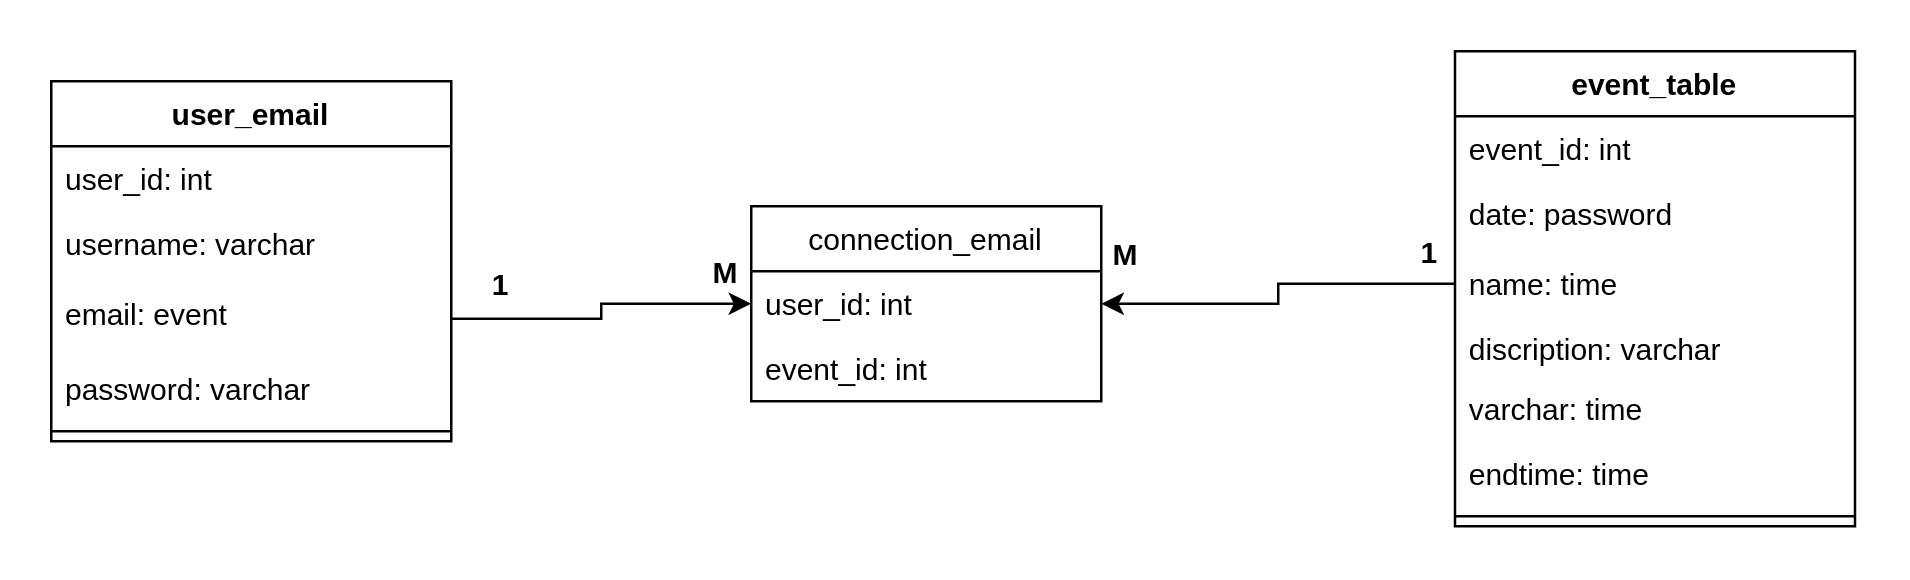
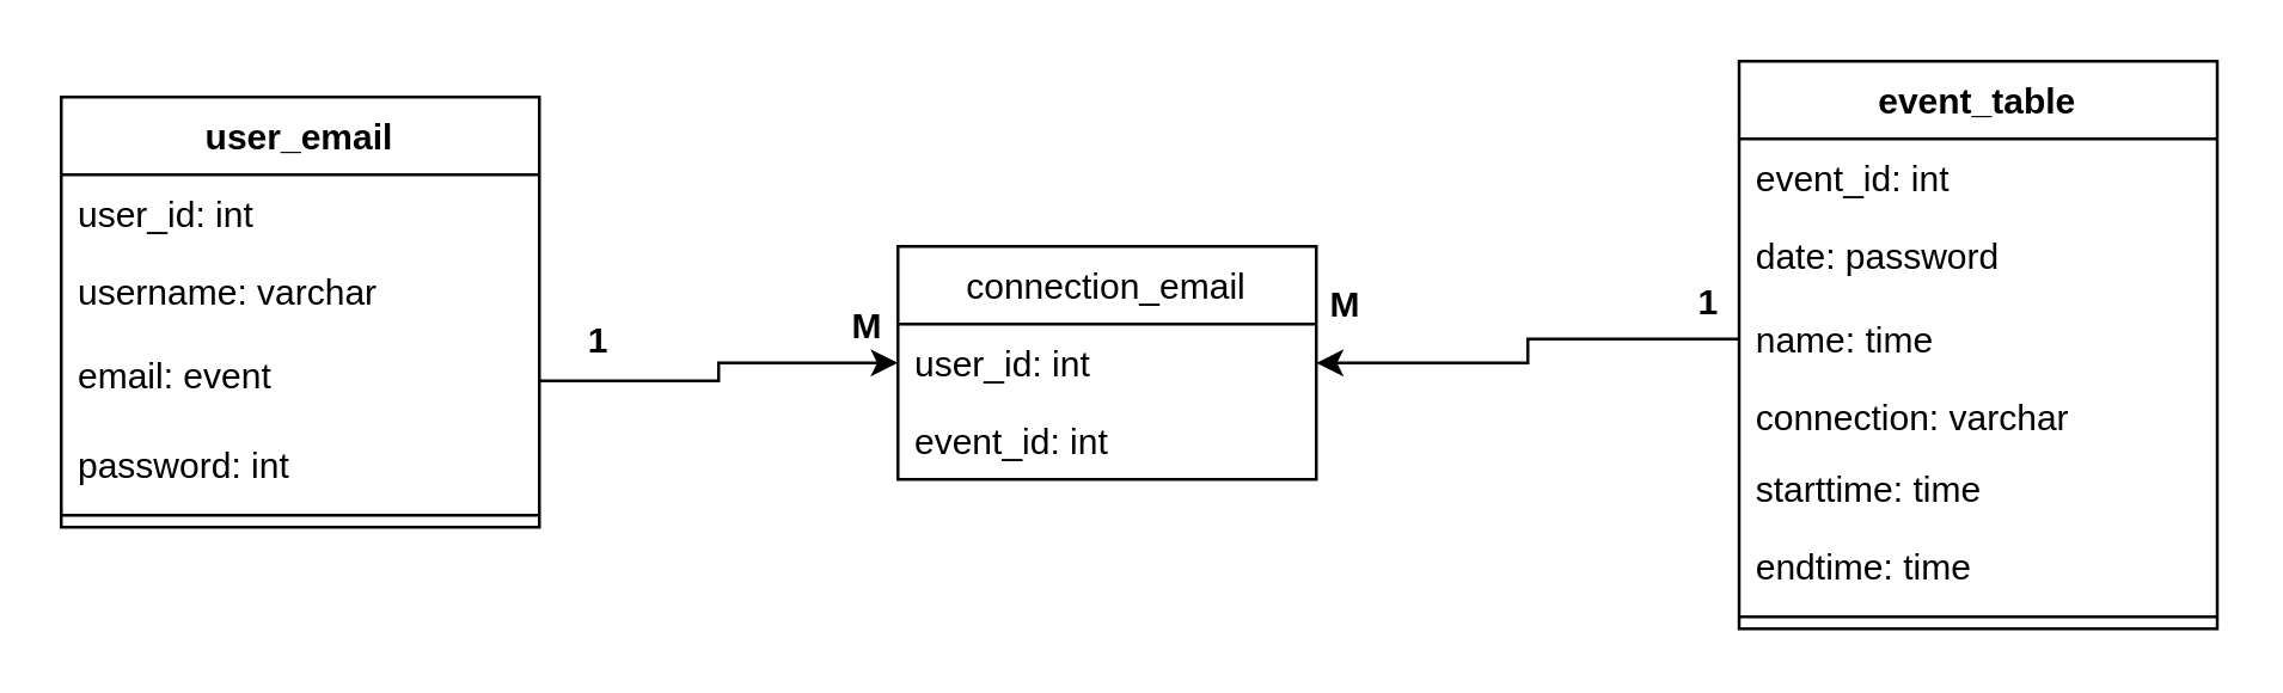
- <mxCell id="15" value="discription: varchar" style="text;strokeColor=none;fillColor=none;align=left;verticalAlign=top;spacingLeft=4;spacingRight=4;overflow=hidden;rotatable=0;points=[[0,0.5],[1,0.5]];portConstraint=eastwest;" vertex="1" parent="11"><mxGeometry y="106" width="160" height="24" as="geometry" /></mxCell>
+ <mxCell id="15" value="connection: varchar" style="text;strokeColor=none;fillColor=none;align=left;verticalAlign=top;spacingLeft=4;spacingRight=4;overflow=hidden;rotatable=0;points=[[0,0.5],[1,0.5]];portConstraint=eastwest;" vertex="1" parent="11"><mxGeometry y="106" width="160" height="24" as="geometry" /></mxCell>
- <mxCell id="6" value="password: varchar" style="text;strokeColor=none;fillColor=none;align=left;verticalAlign=top;spacingLeft=4;spacingRight=4;overflow=hidden;rotatable=0;points=[[0,0.5],[1,0.5]];portConstraint=eastwest;" vertex="1" parent="2"><mxGeometry y="110" width="160" height="26" as="geometry" /></mxCell>
+ <mxCell id="6" value="password: int" style="text;strokeColor=none;fillColor=none;align=left;verticalAlign=top;spacingLeft=4;spacingRight=4;overflow=hidden;rotatable=0;points=[[0,0.5],[1,0.5]];portConstraint=eastwest;" vertex="1" parent="2"><mxGeometry y="110" width="160" height="26" as="geometry" /></mxCell>
- <mxCell id="16" value="varchar: time" style="text;strokeColor=none;fillColor=none;align=left;verticalAlign=top;spacingLeft=4;spacingRight=4;overflow=hidden;rotatable=0;points=[[0,0.5],[1,0.5]];portConstraint=eastwest;" vertex="1" parent="11"><mxGeometry y="130" width="160" height="26" as="geometry" /></mxCell>
+ <mxCell id="16" value="starttime: time" style="text;strokeColor=none;fillColor=none;align=left;verticalAlign=top;spacingLeft=4;spacingRight=4;overflow=hidden;rotatable=0;points=[[0,0.5],[1,0.5]];portConstraint=eastwest;" vertex="1" parent="11"><mxGeometry y="130" width="160" height="26" as="geometry" /></mxCell>
